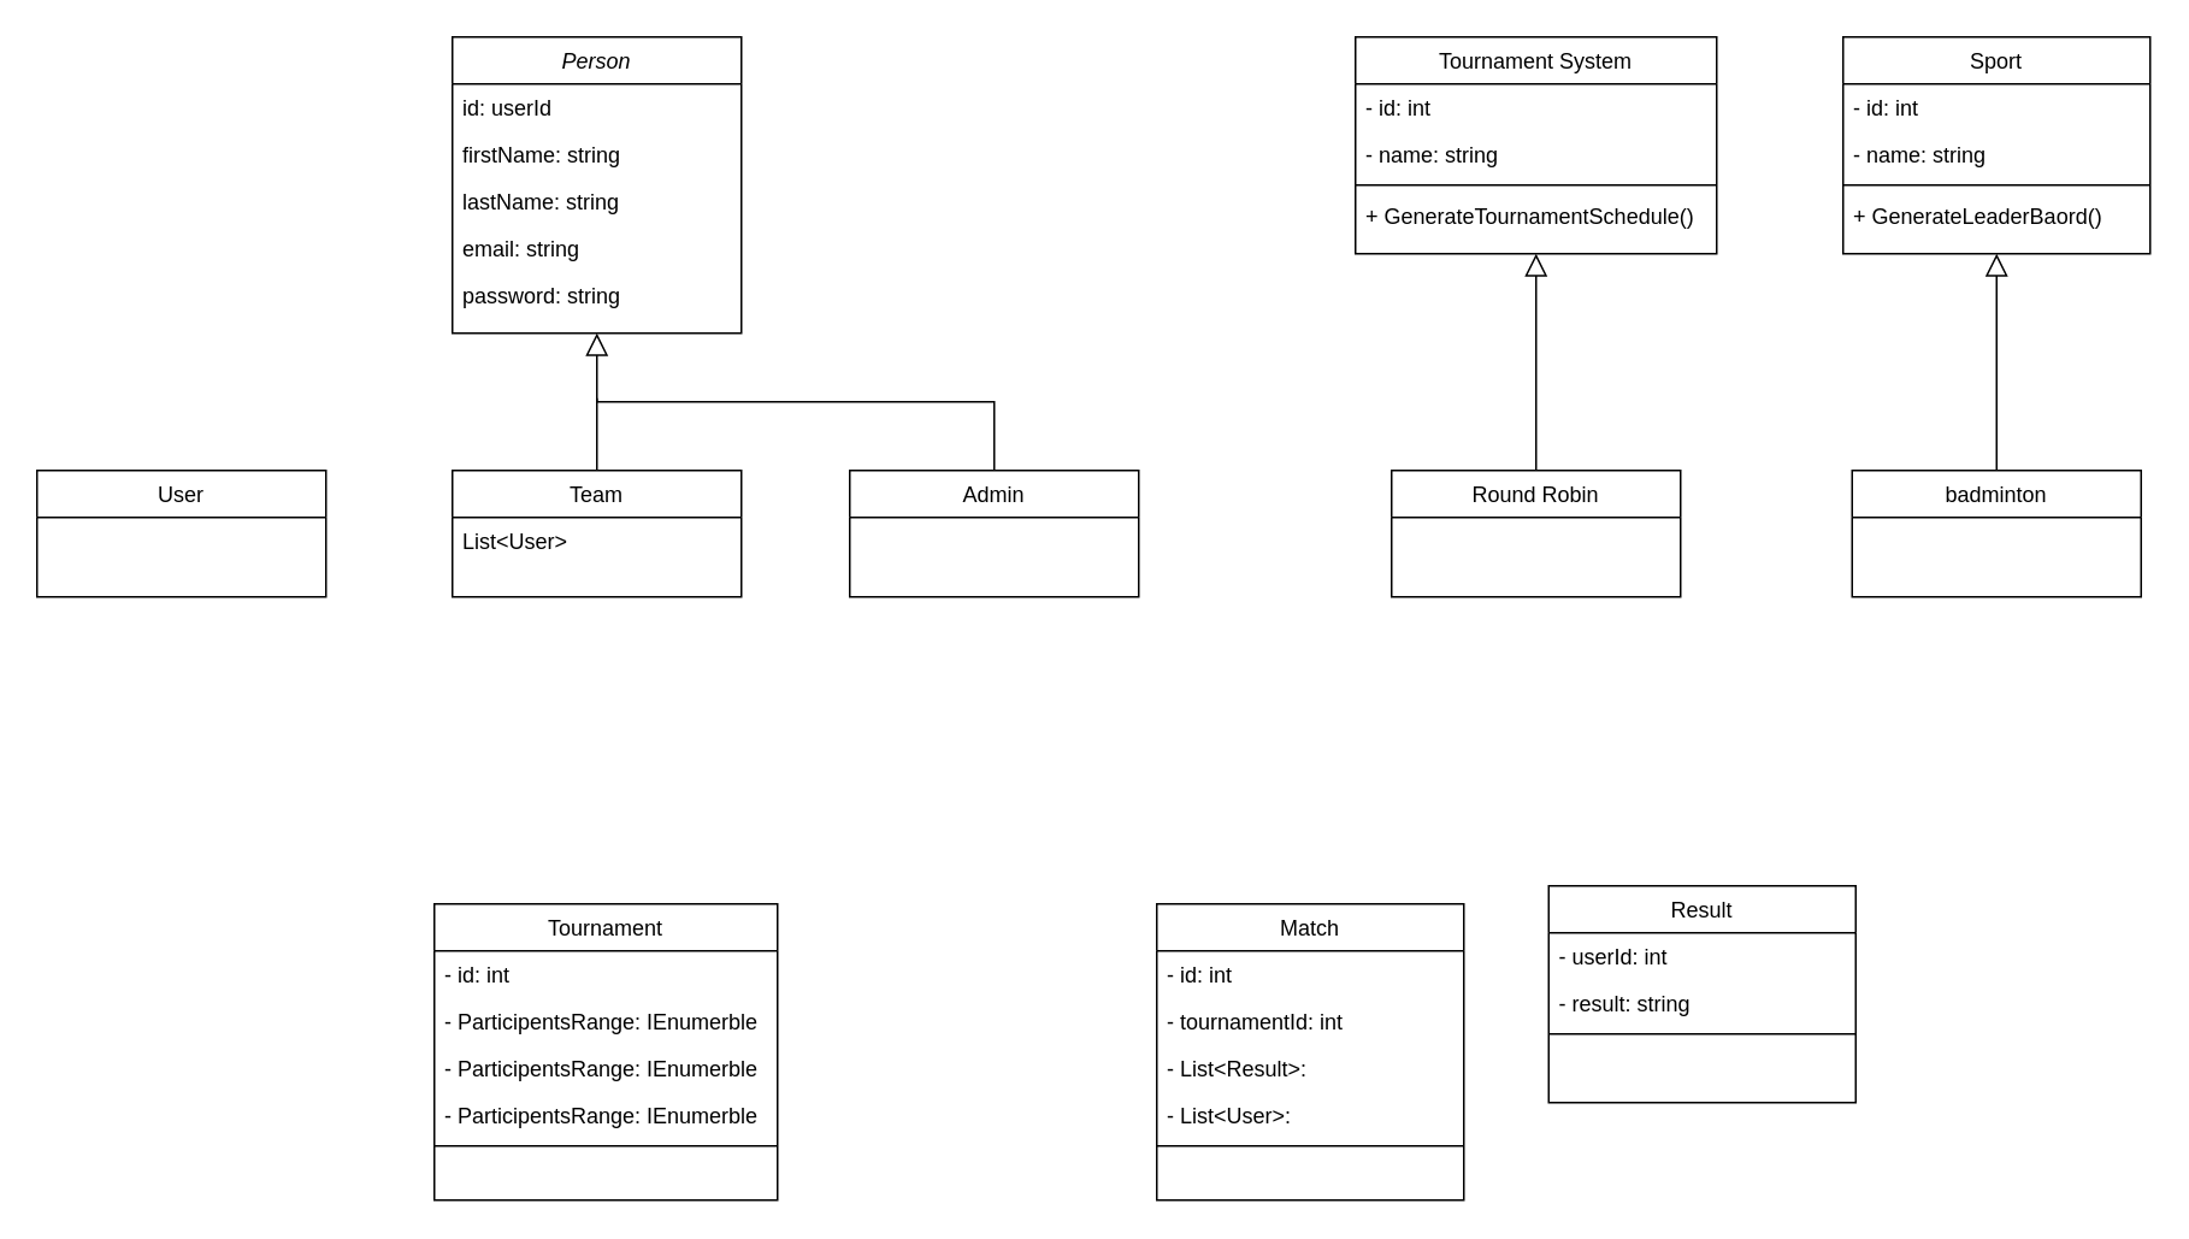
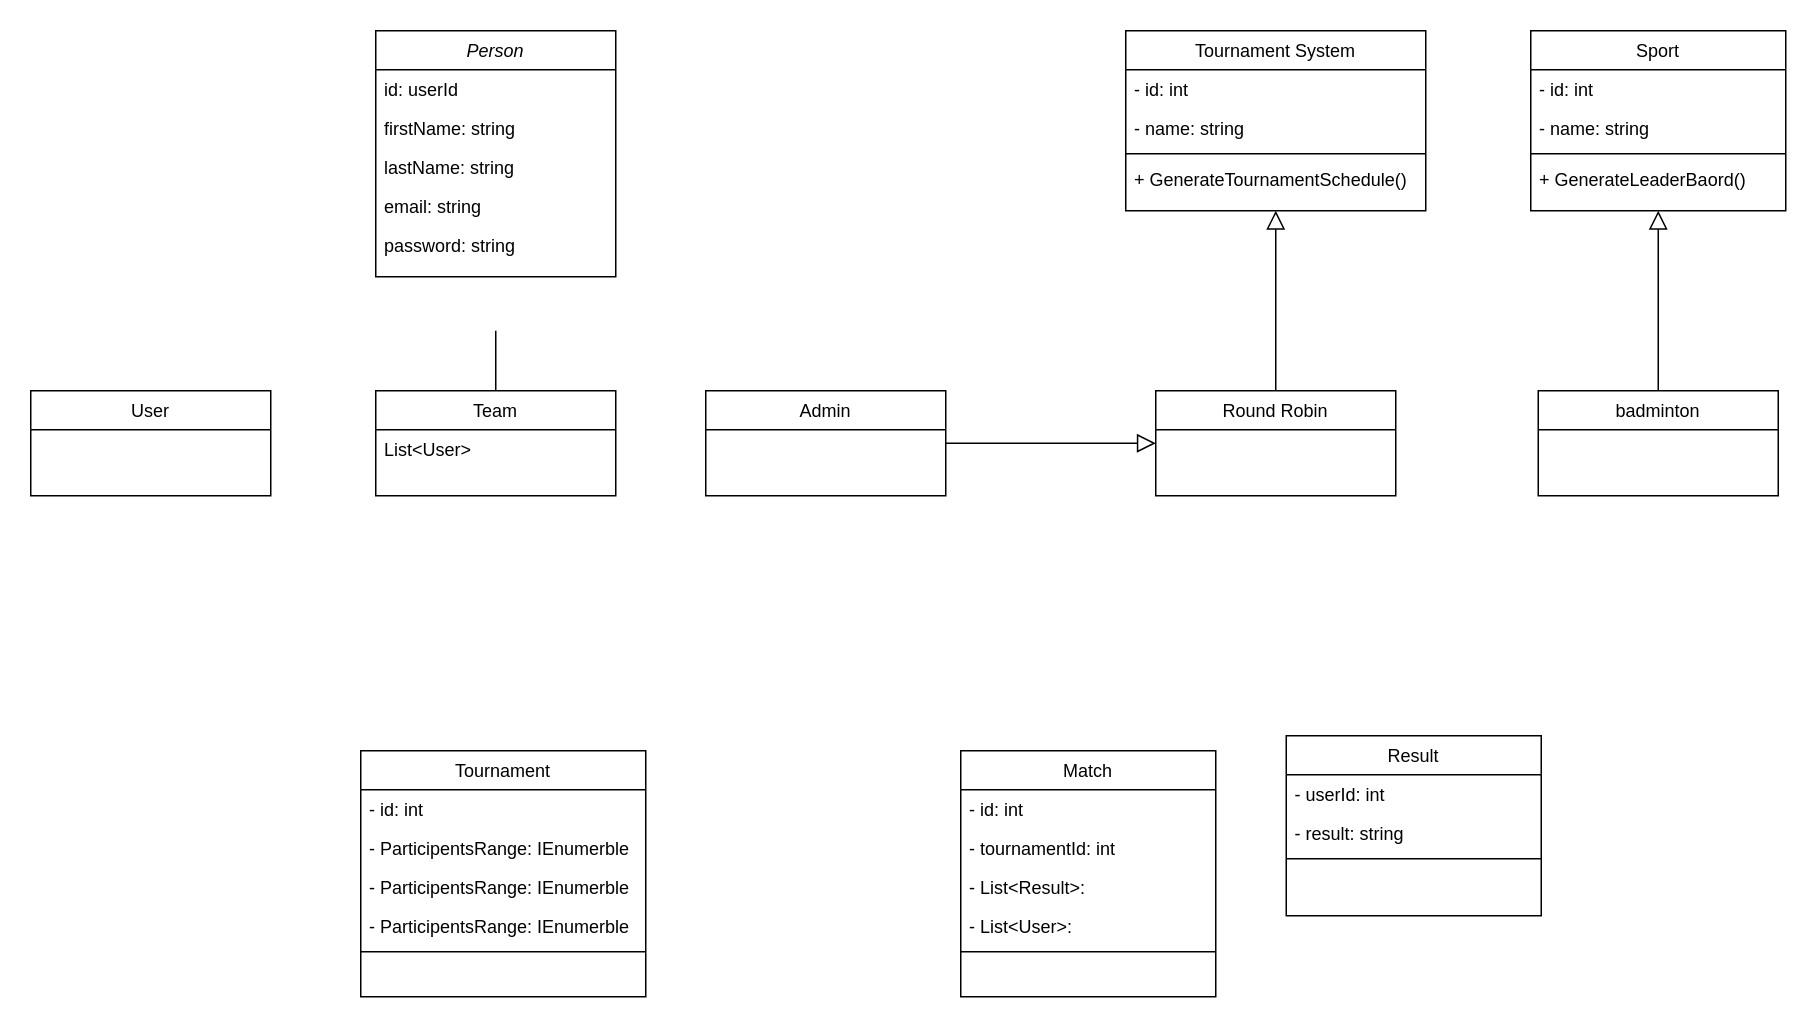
- <mxCell id="10" value="" style="endArrow=block;endSize=10;endFill=0;shadow=0;strokeWidth=1;rounded=0;edgeStyle=elbowEdgeStyle;elbow=vertical;" parent="1" source="9" target="2" edge="1"><mxGeometry width="160" relative="1" as="geometry"><mxPoint x="240" y="273" as="sourcePoint" /><mxPoint x="340" y="171" as="targetPoint" /></mxGeometry></mxCell>
+ <mxCell id="10" value="" style="endArrow=block;endSize=10;endFill=0;shadow=0;strokeWidth=1;rounded=0;edgeStyle=elbowEdgeStyle;elbow=vertical;" parent="1" source="9" target="19" edge="1"><mxGeometry width="160" relative="1" as="geometry"><mxPoint x="240" y="273" as="sourcePoint" /><mxPoint x="340" y="171" as="targetPoint" /></mxGeometry></mxCell>
